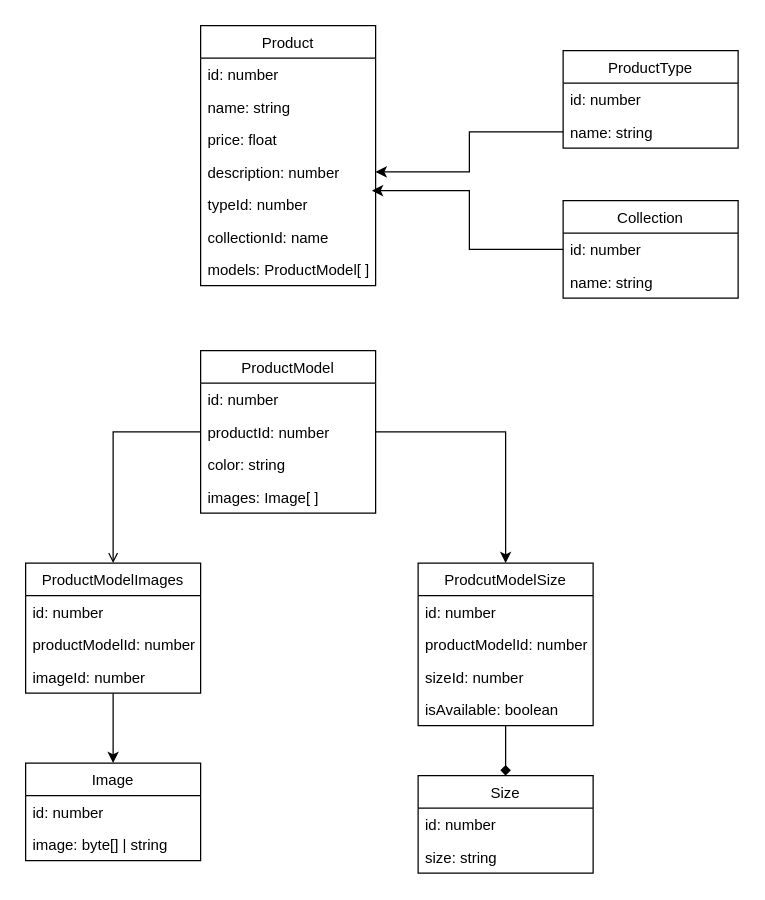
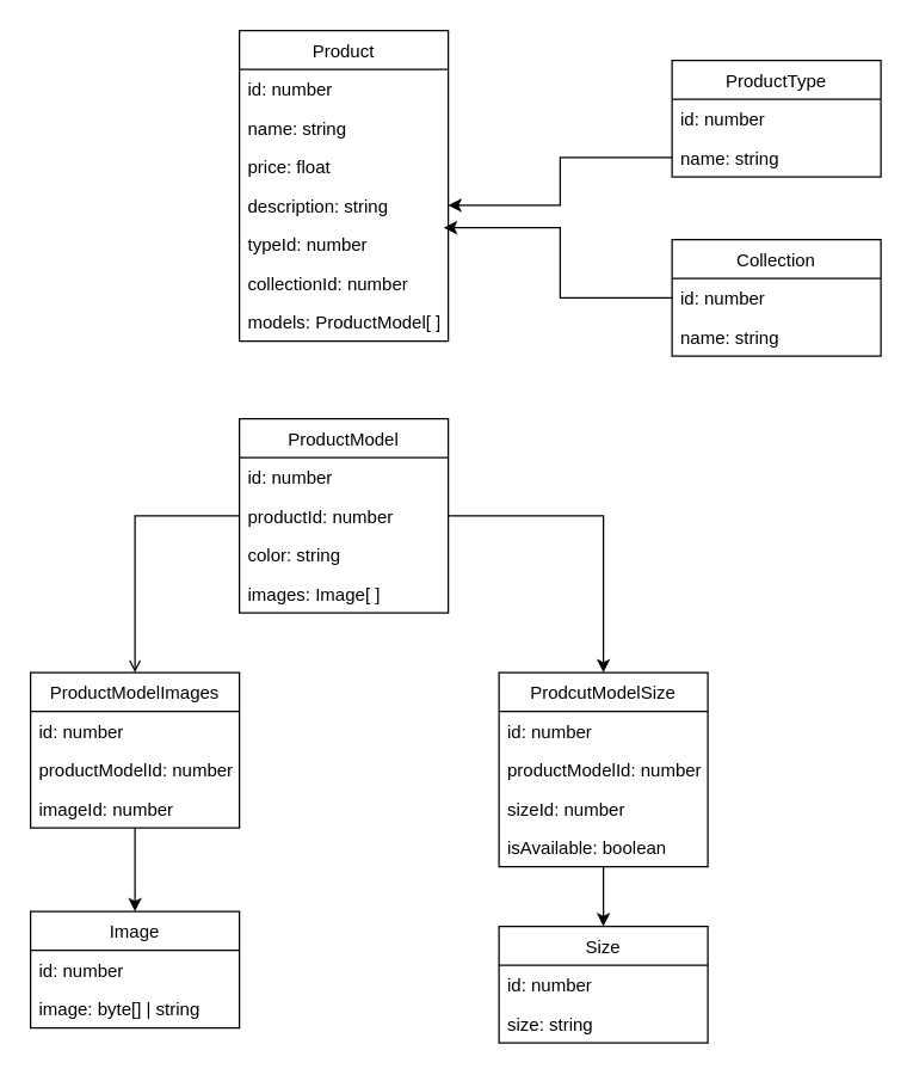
- <mxCell id="6" value="description: number" style="text;strokeColor=none;fillColor=none;align=left;verticalAlign=top;spacingLeft=4;spacingRight=4;overflow=hidden;rotatable=0;points=[[0,0.5],[1,0.5]];portConstraint=eastwest;" vertex="1" parent="2"><mxGeometry y="104" width="140" height="26" as="geometry" /></mxCell>
+ <mxCell id="6" value="description: string" style="text;strokeColor=none;fillColor=none;align=left;verticalAlign=top;spacingLeft=4;spacingRight=4;overflow=hidden;rotatable=0;points=[[0,0.5],[1,0.5]];portConstraint=eastwest;" vertex="1" parent="2"><mxGeometry y="104" width="140" height="26" as="geometry" /></mxCell>
- <mxCell id="8" value="collectionId: name&#10;" style="text;strokeColor=none;fillColor=none;align=left;verticalAlign=top;spacingLeft=4;spacingRight=4;overflow=hidden;rotatable=0;points=[[0,0.5],[1,0.5]];portConstraint=eastwest;" vertex="1" parent="2"><mxGeometry y="156" width="140" height="26" as="geometry" /></mxCell>
+ <mxCell id="8" value="collectionId: number&#10;" style="text;strokeColor=none;fillColor=none;align=left;verticalAlign=top;spacingLeft=4;spacingRight=4;overflow=hidden;rotatable=0;points=[[0,0.5],[1,0.5]];portConstraint=eastwest;" vertex="1" parent="2"><mxGeometry y="156" width="140" height="26" as="geometry" /></mxCell>
- <mxCell id="36" style="edgeStyle=orthogonalEdgeStyle;rounded=0;orthogonalLoop=1;jettySize=auto;html=1;entryX=0.5;entryY=0;entryDx=0;entryDy=0;endArrow=diamond;" edge="1" parent="1" source="37" target="13"><mxGeometry relative="1" as="geometry" /></mxCell>
+ <mxCell id="36" style="edgeStyle=orthogonalEdgeStyle;rounded=0;orthogonalLoop=1;jettySize=auto;html=1;entryX=0.5;entryY=0;entryDx=0;entryDy=0;" edge="1" parent="1" source="37" target="13"><mxGeometry relative="1" as="geometry" /></mxCell>
